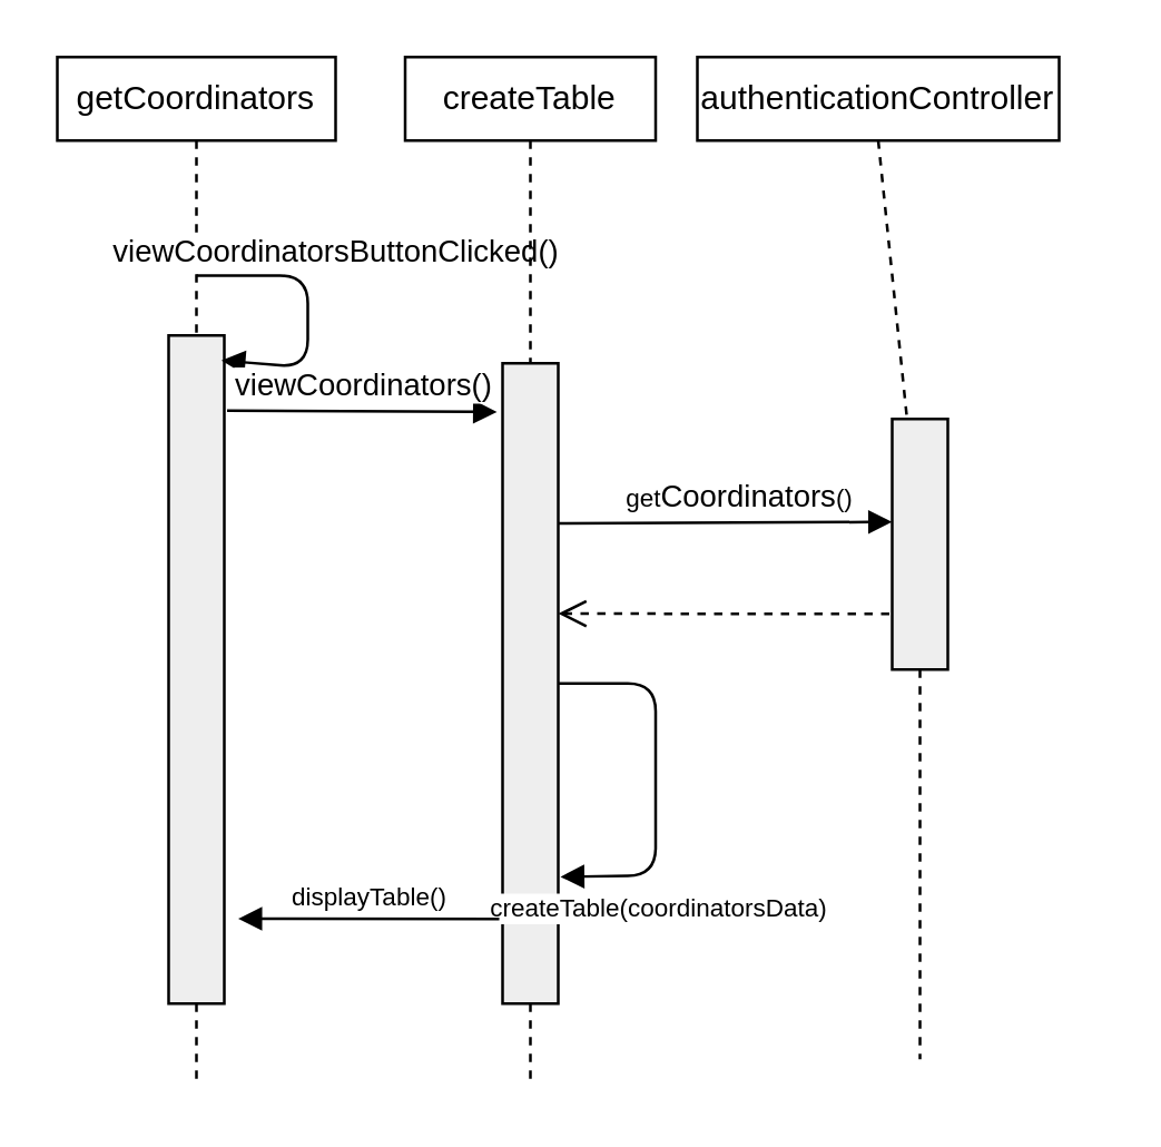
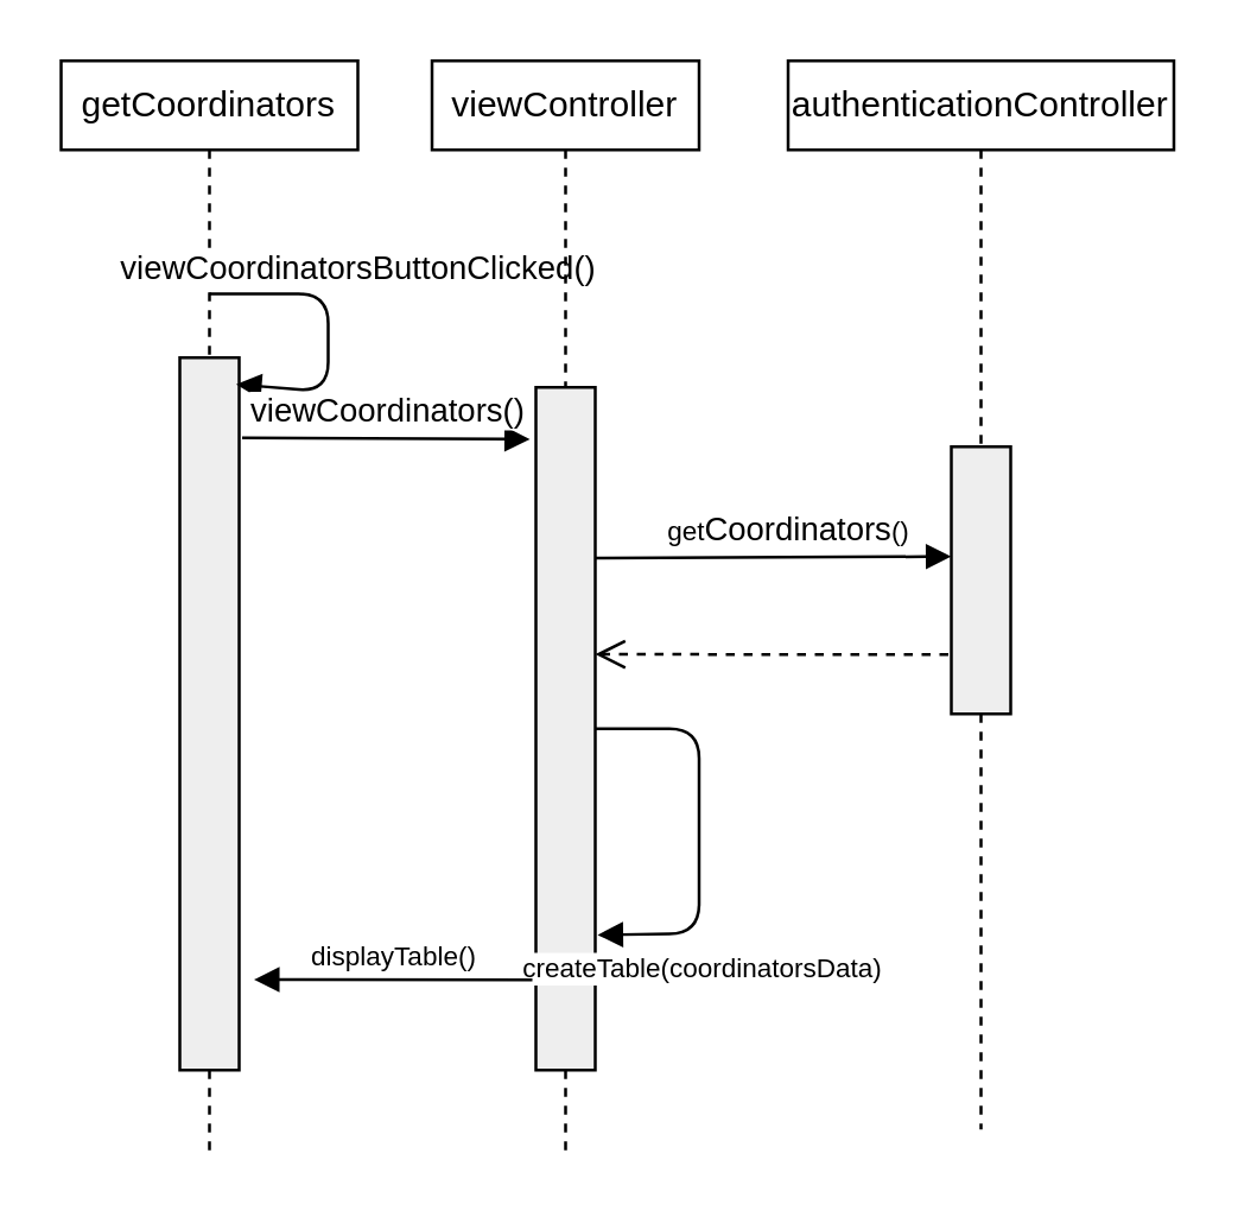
- <mxCell id="10" value="createTable" style="shape=rect;html=1;whiteSpace=wrap;align=center;" parent="1" vertex="1"><mxGeometry x="145" y="20" width="90" height="30" as="geometry" /></mxCell>
+ <mxCell id="10" value="viewController" style="shape=rect;html=1;whiteSpace=wrap;align=center;" parent="1" vertex="1"><mxGeometry x="145" y="20" width="90" height="30" as="geometry" /></mxCell>
- <mxCell id="2" value="authenticationController" style="shape=rect;html=1;whiteSpace=wrap;align=center;" parent="1" vertex="1"><mxGeometry x="250" y="20" width="130" height="30" as="geometry" /></mxCell>
+ <mxCell id="2" value="authenticationController" style="shape=rect;html=1;whiteSpace=wrap;align=center;" parent="1" vertex="1"><mxGeometry x="265" y="20" width="130" height="30" as="geometry" /></mxCell>
